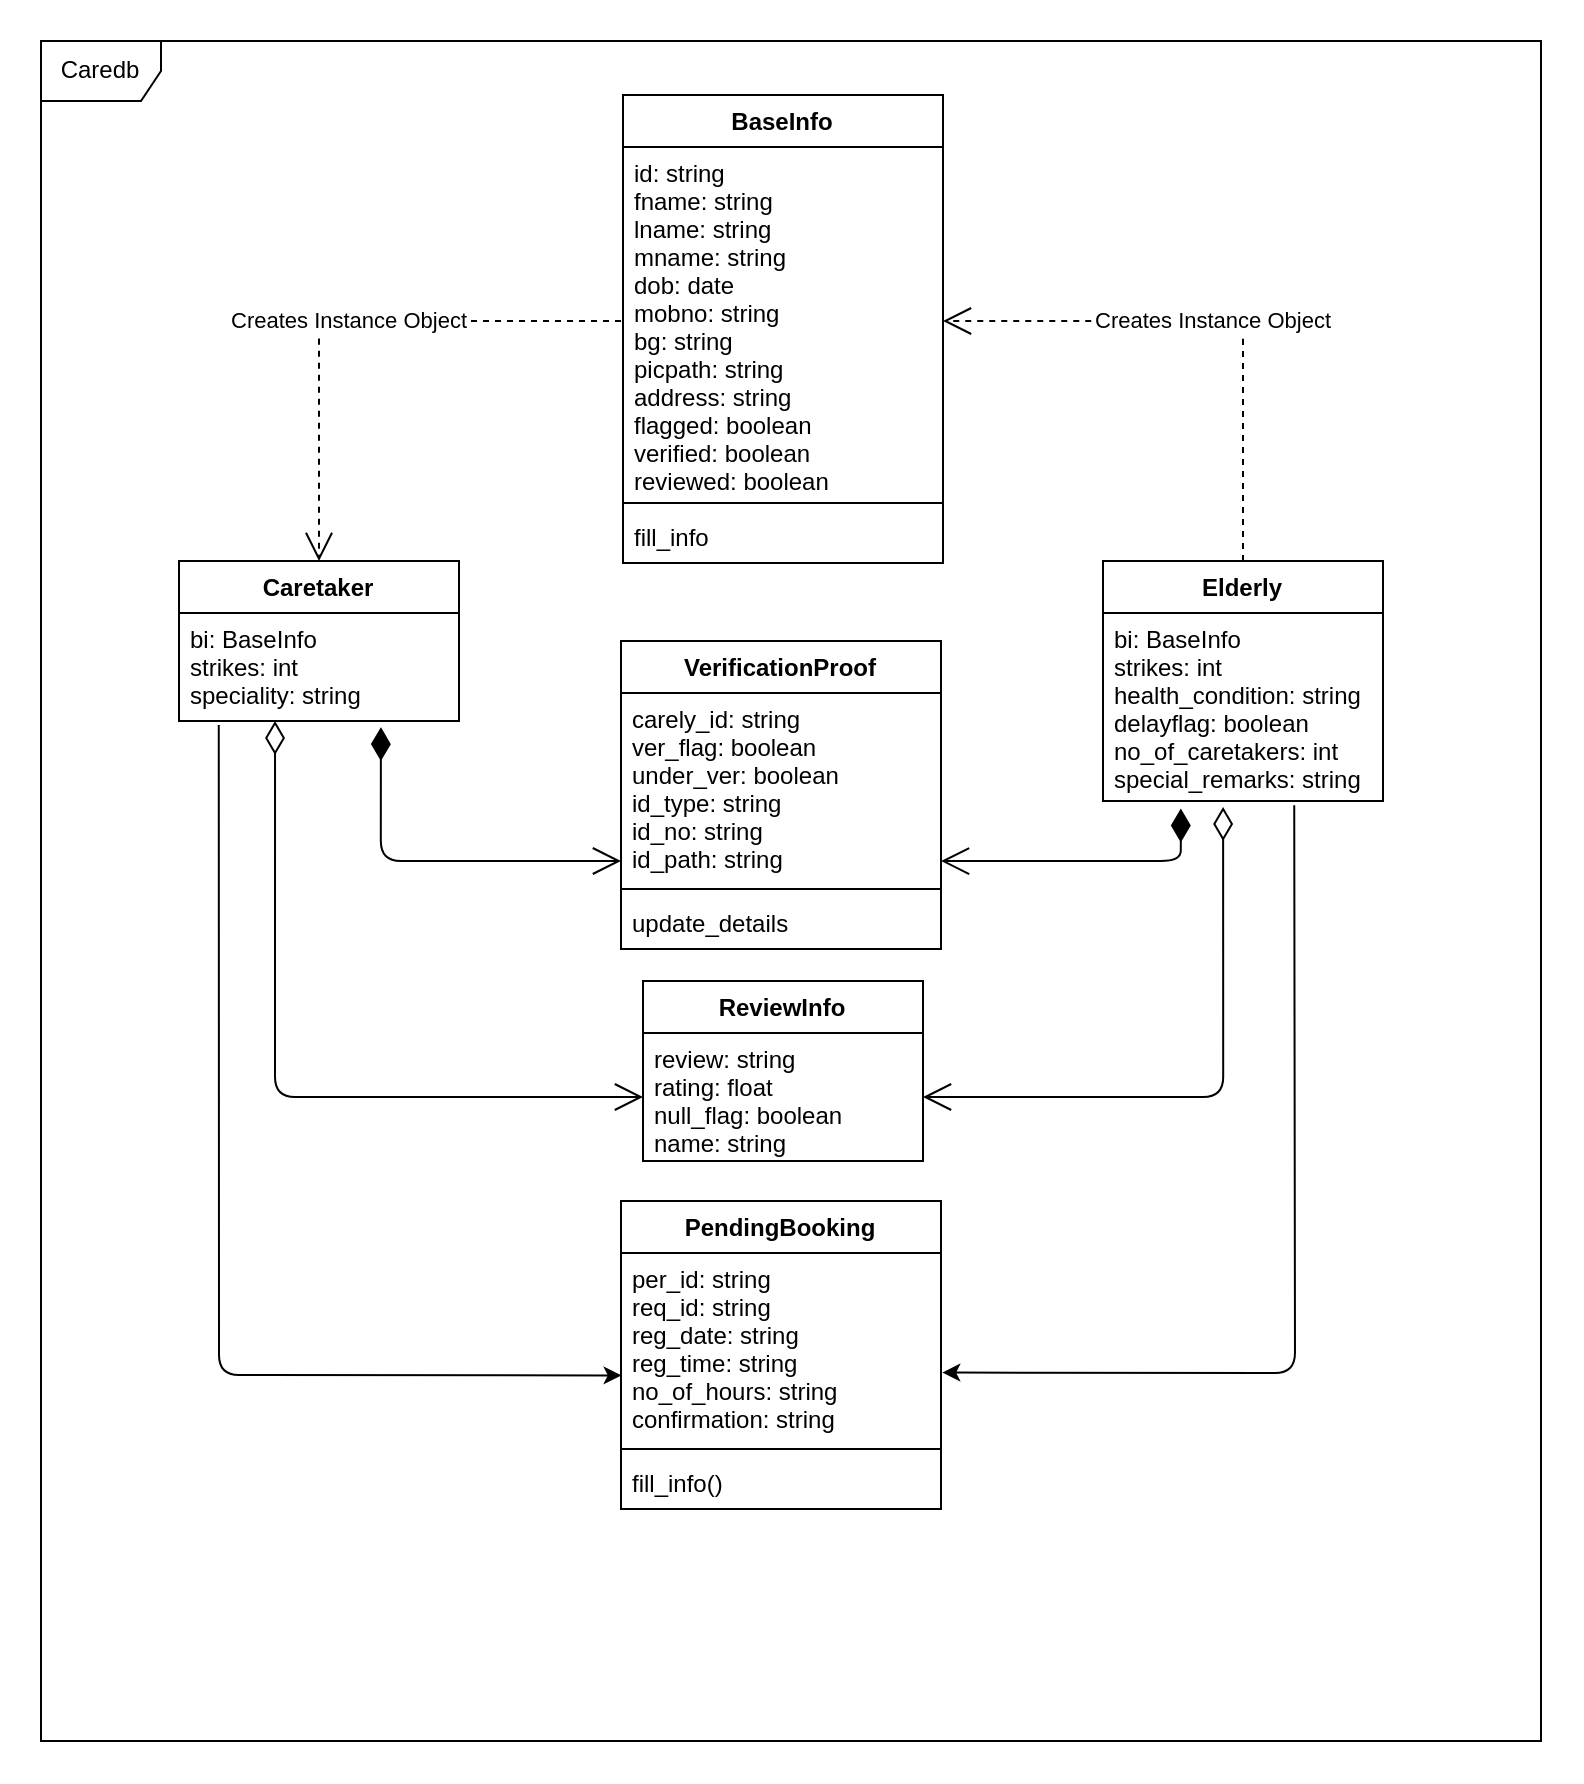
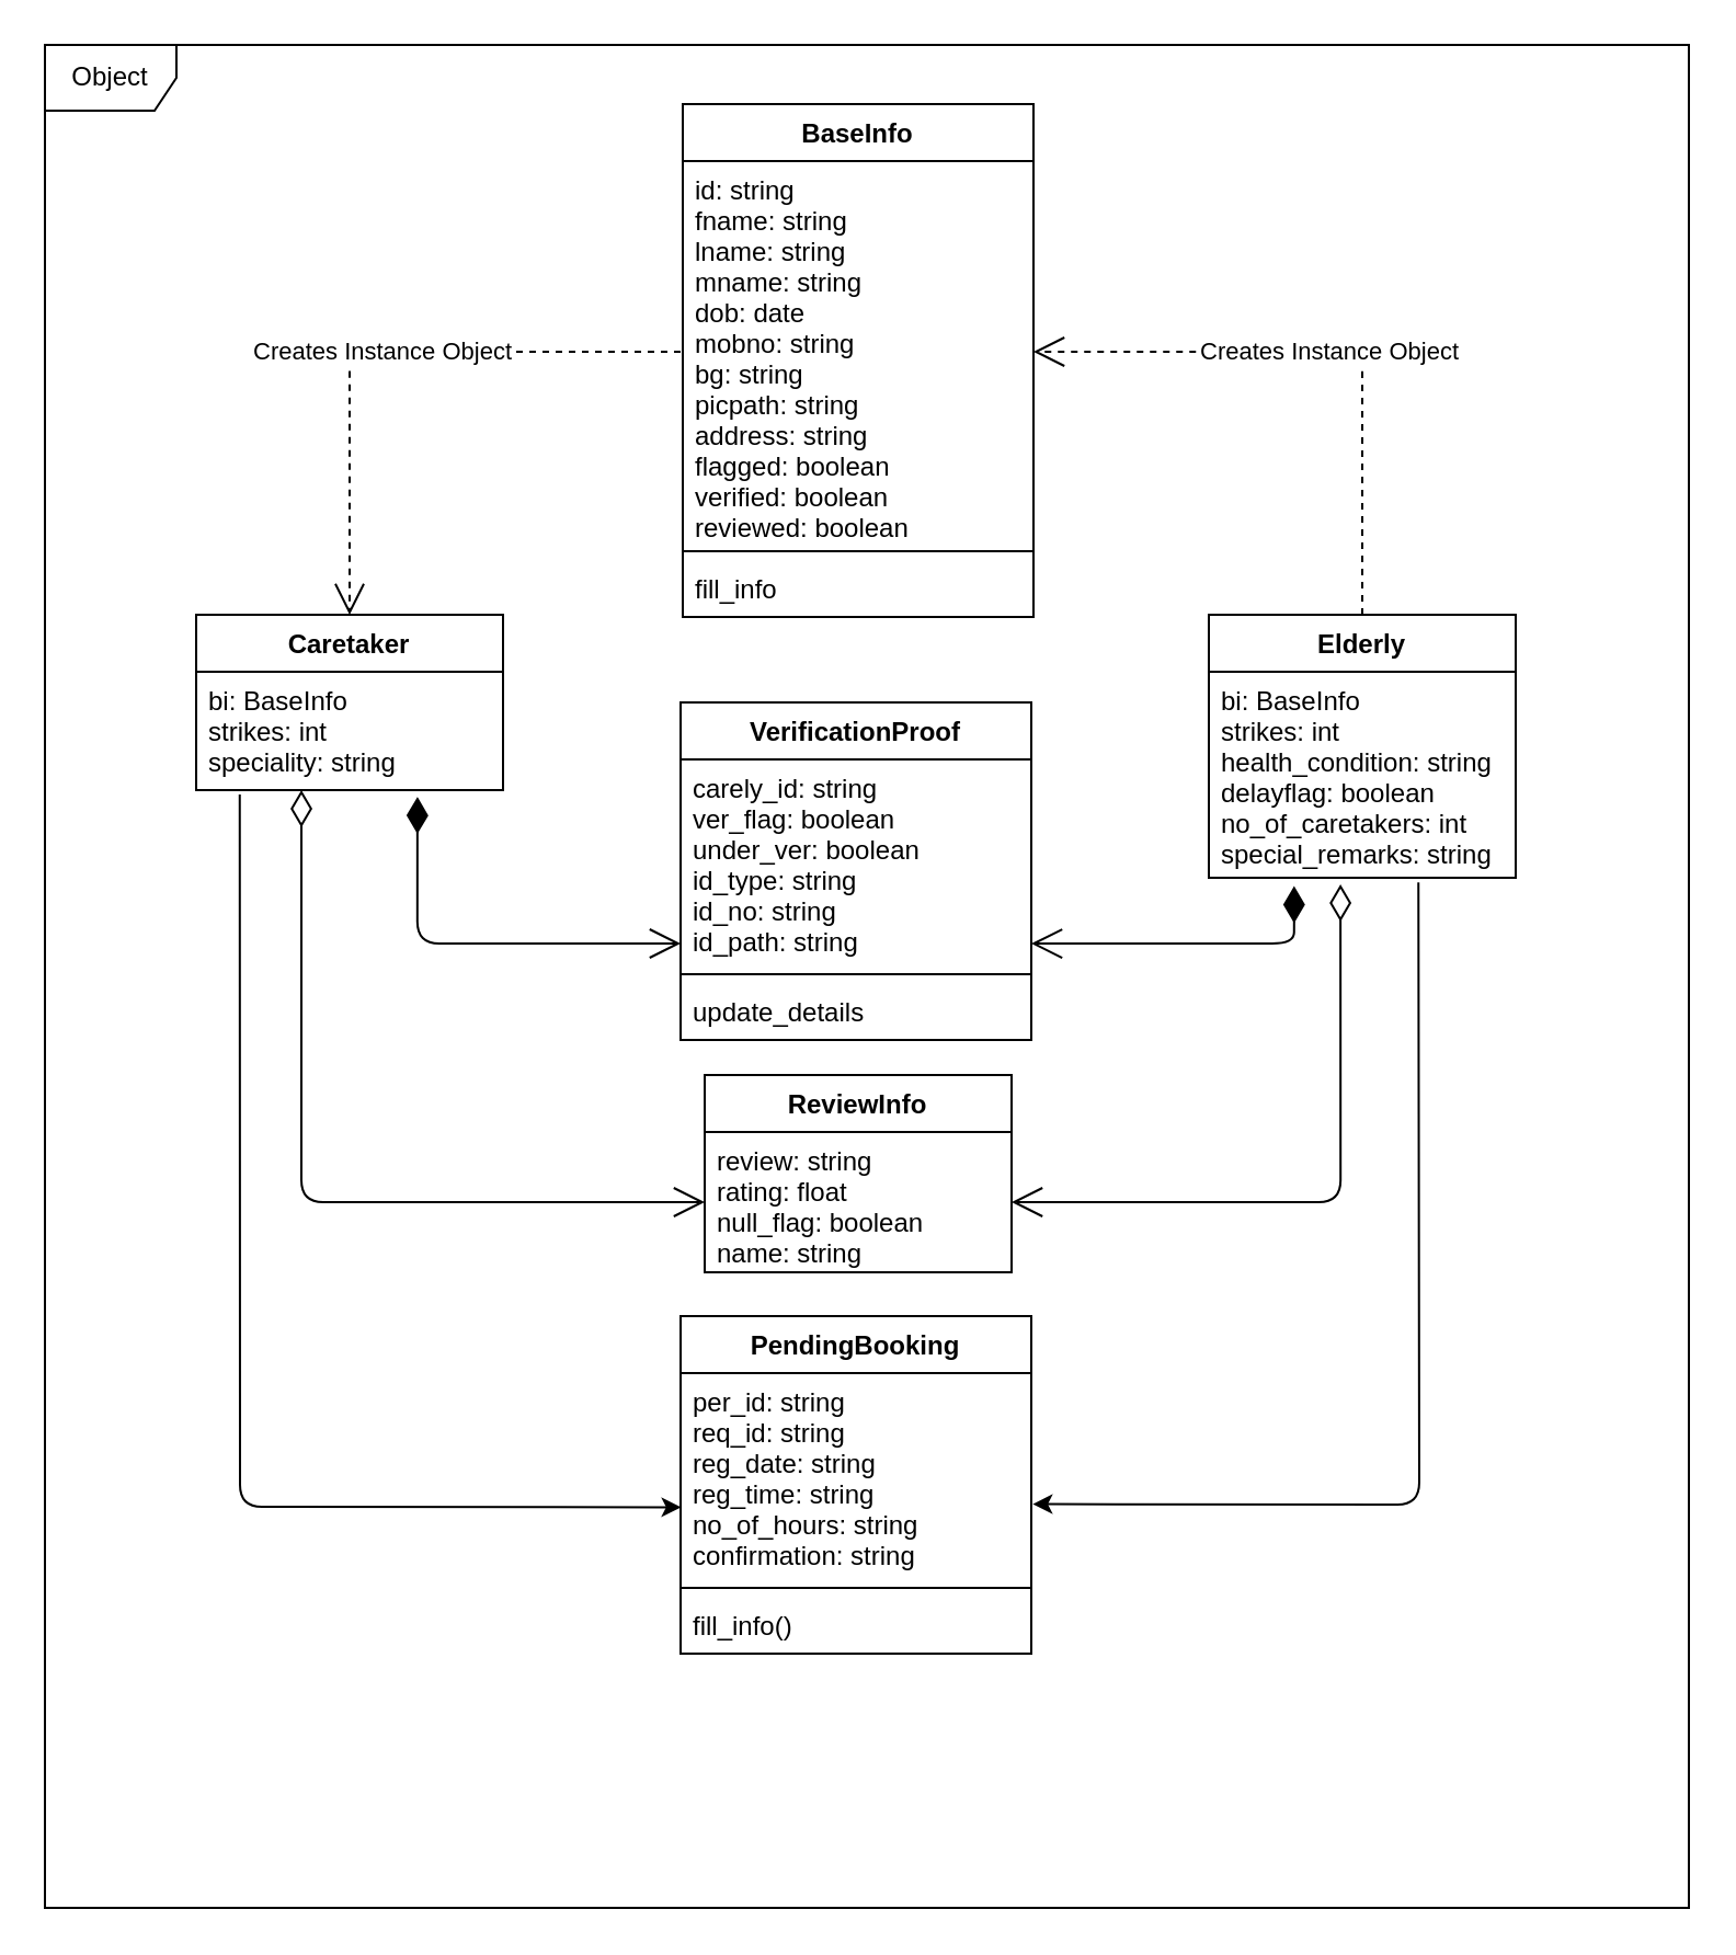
- <mxCell id="28" value="Caredb" style="shape=umlFrame;whiteSpace=wrap;html=1;" vertex="1" parent="1"><mxGeometry x="20" y="20" width="750" height="850" as="geometry" /></mxCell>
+ <mxCell id="28" value="Object" style="shape=umlFrame;whiteSpace=wrap;html=1;" vertex="1" parent="1"><mxGeometry x="20" y="20" width="750" height="850" as="geometry" /></mxCell>
